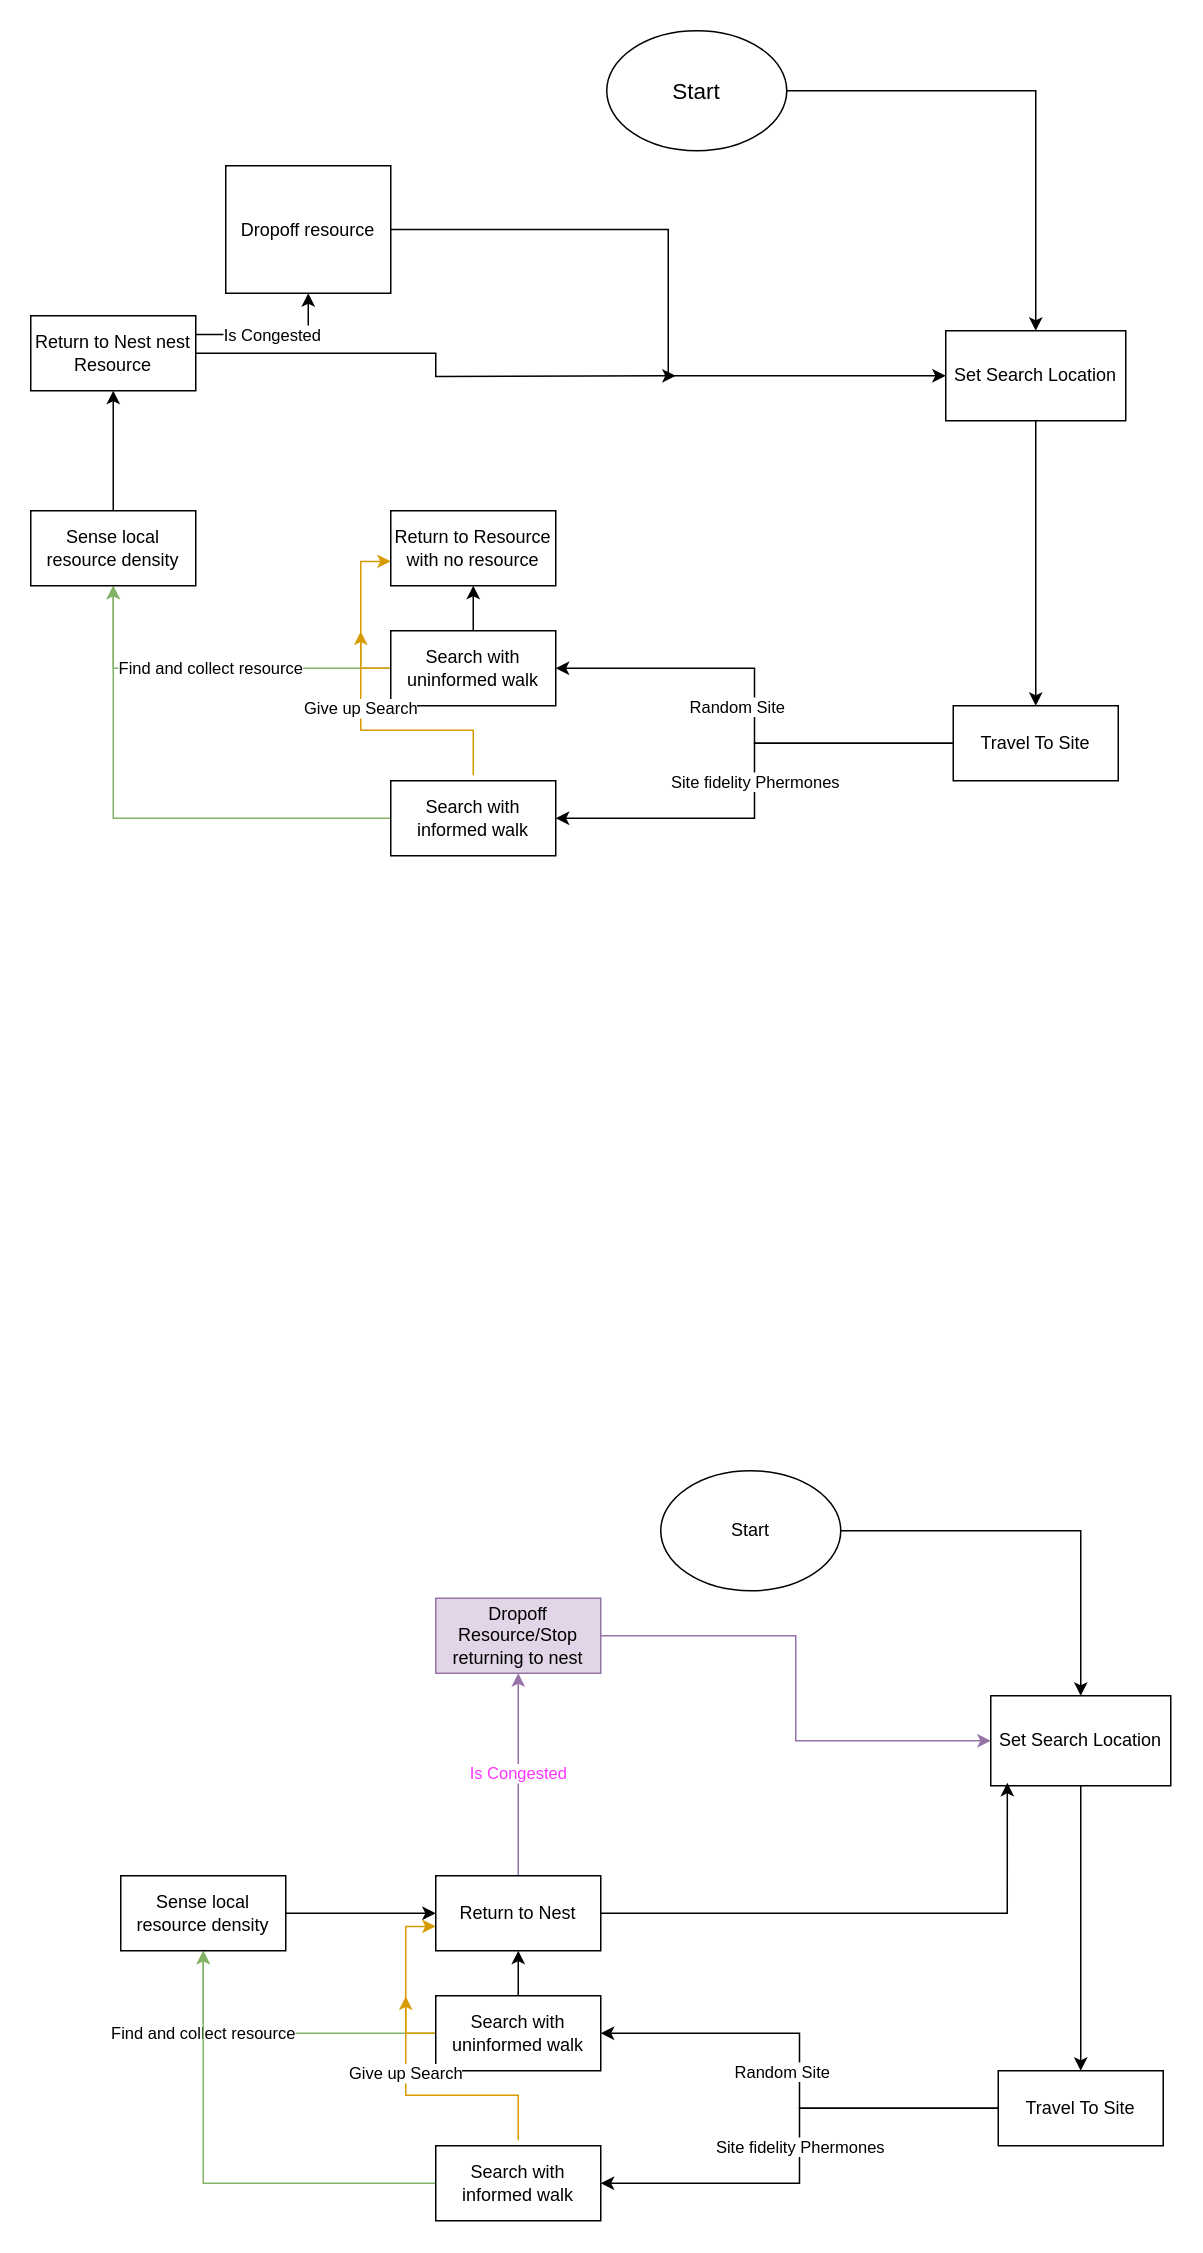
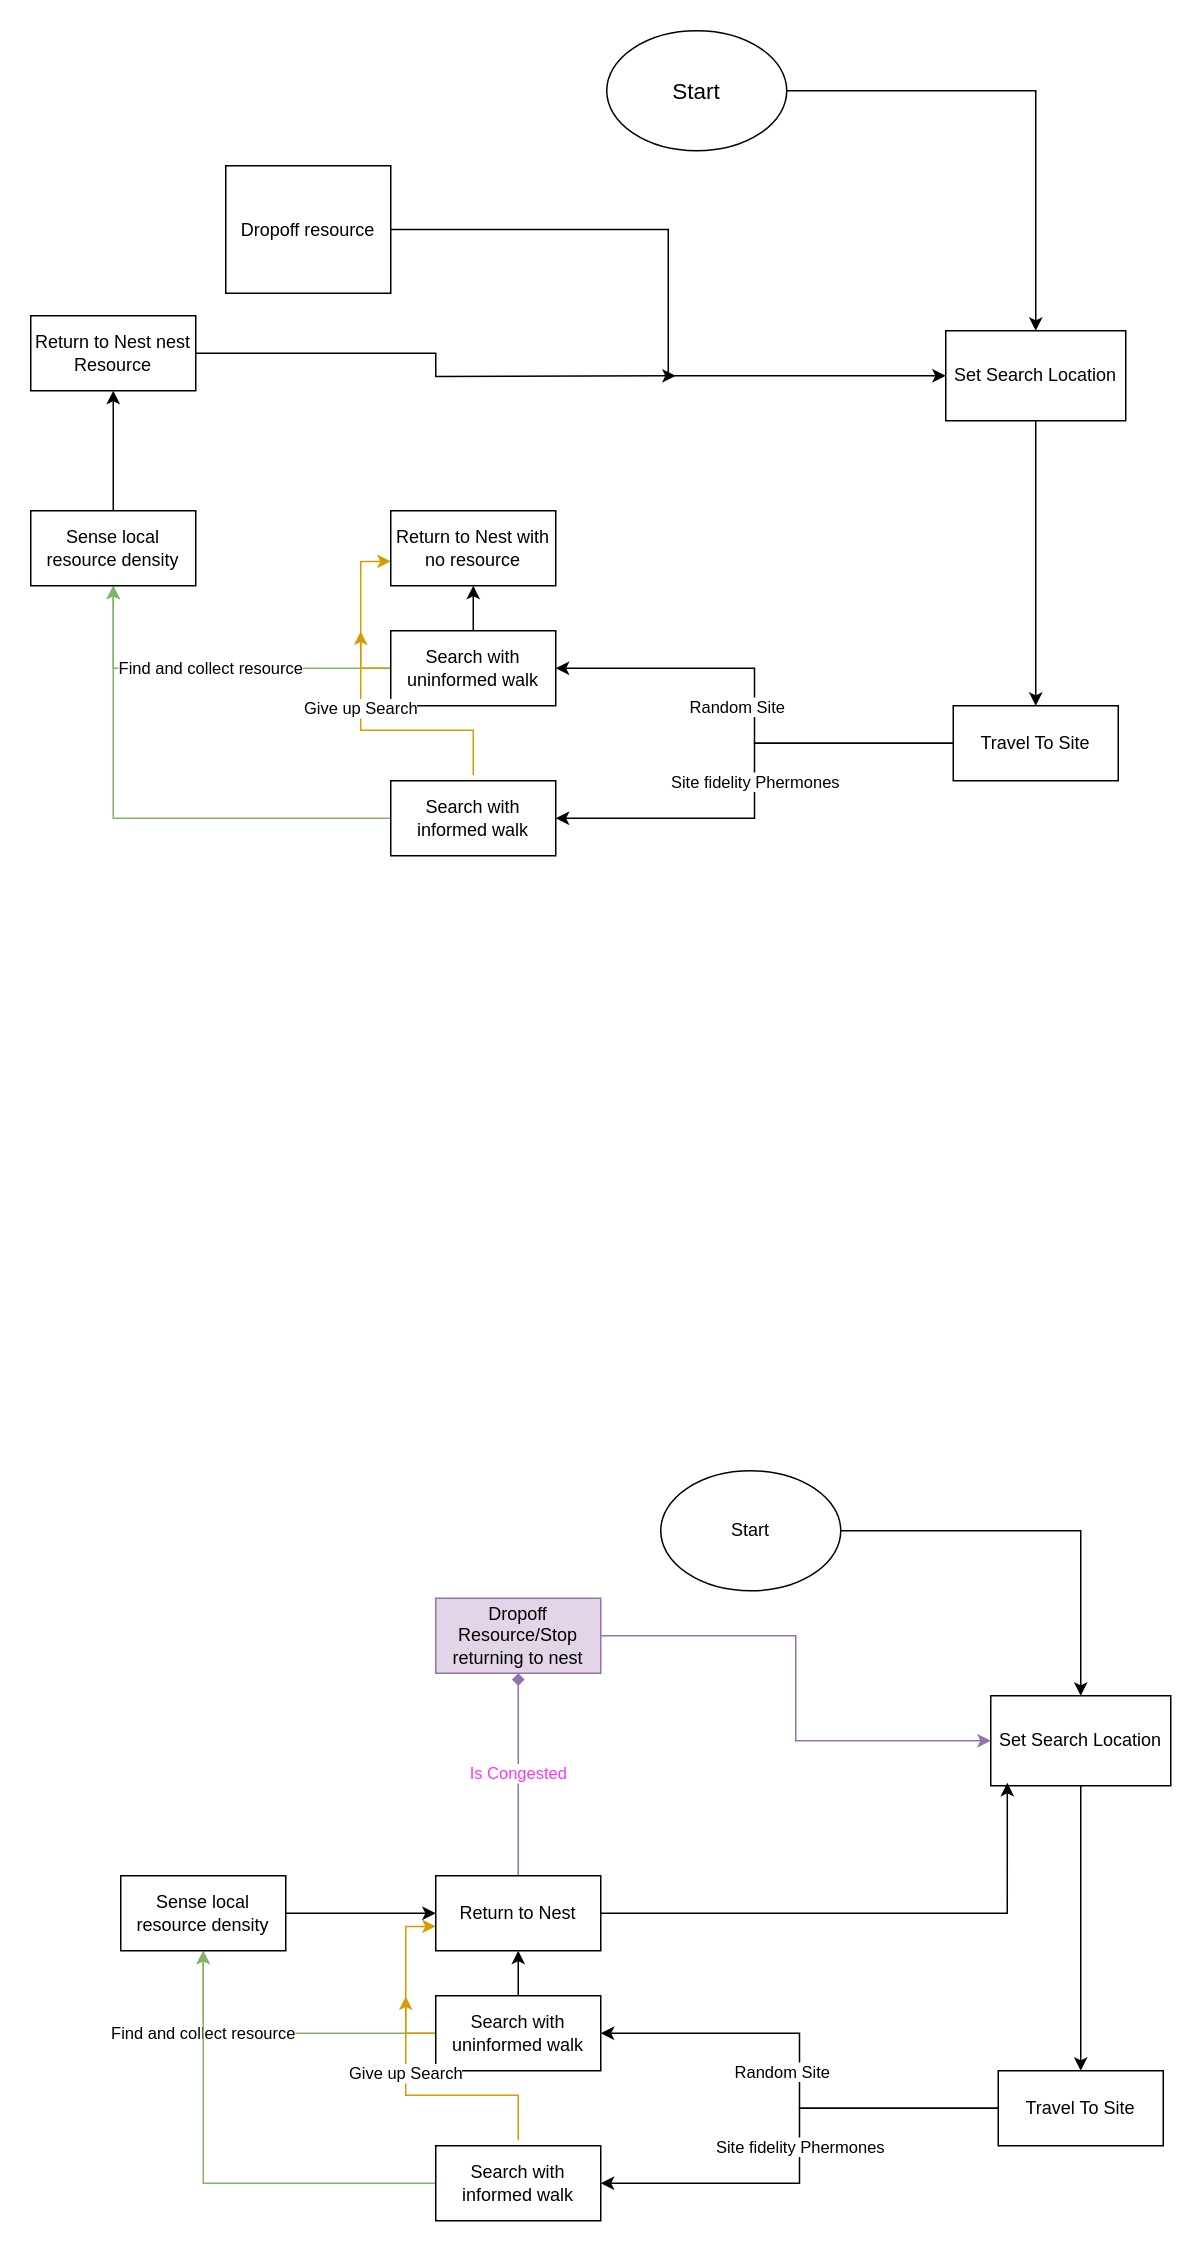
- <mxCell id="16" value="Is Congested" style="edgeStyle=orthogonalEdgeStyle;rounded=0;orthogonalLoop=1;jettySize=auto;html=1;exitX=1;exitY=0.25;exitDx=0;exitDy=0;" edge="1" parent="1" source="23" target="21"><mxGeometry relative="1" as="geometry" /></mxCell>
- <mxCell id="17" value="Return to Resource with no resource" style="rounded=0;whiteSpace=wrap;html=1;" vertex="1" parent="1"><mxGeometry x="260" y="340" width="110" height="50" as="geometry" /></mxCell>
+ <mxCell id="17" value="Return to Nest with no resource" style="rounded=0;whiteSpace=wrap;html=1;" vertex="1" parent="1"><mxGeometry x="260" y="340" width="110" height="50" as="geometry" /></mxCell>
- <mxCell id="36" value="&lt;font style=&quot;color: rgb(255, 51, 255);&quot;&gt;Is Congested&lt;/font&gt;" style="edgeStyle=orthogonalEdgeStyle;rounded=0;orthogonalLoop=1;jettySize=auto;html=1;fillColor=#e1d5e7;strokeColor=#9673a6;" edge="1" parent="1" source="37" target="41"><mxGeometry relative="1" as="geometry" /></mxCell>
+ <mxCell id="36" value="&lt;font style=&quot;color: rgb(255, 51, 255);&quot;&gt;Is Congested&lt;/font&gt;" style="edgeStyle=orthogonalEdgeStyle;rounded=0;orthogonalLoop=1;jettySize=auto;html=1;fillColor=#e1d5e7;strokeColor=#9673a6;endArrow=diamond;" edge="1" parent="1" source="37" target="41"><mxGeometry relative="1" as="geometry" /></mxCell>
